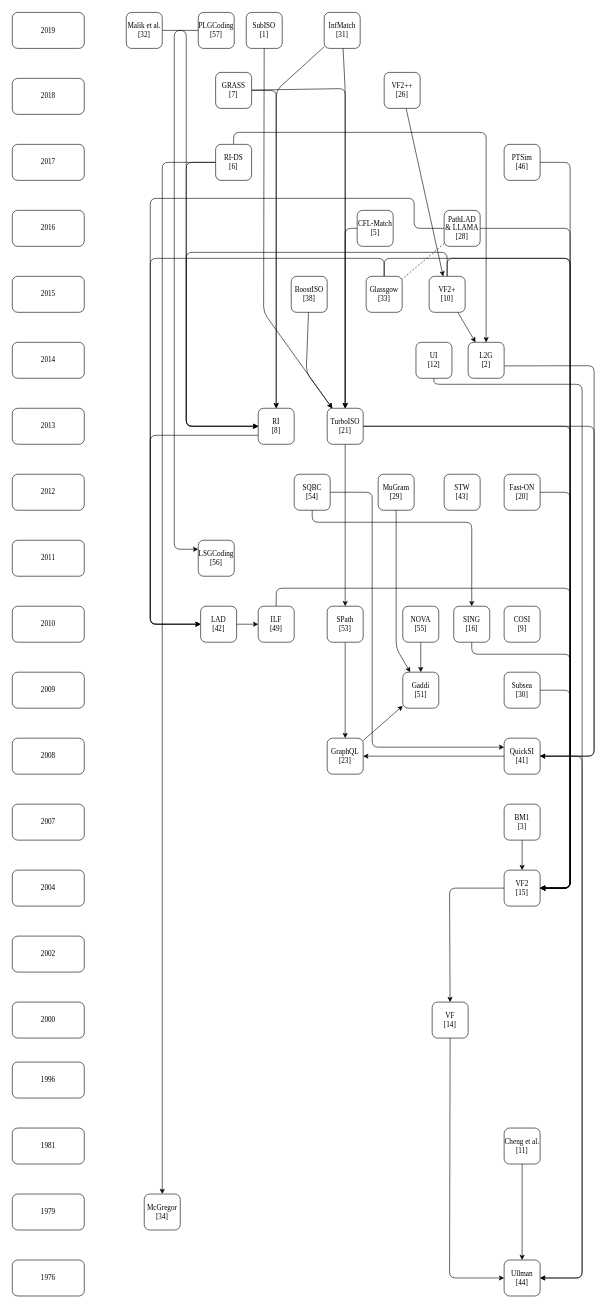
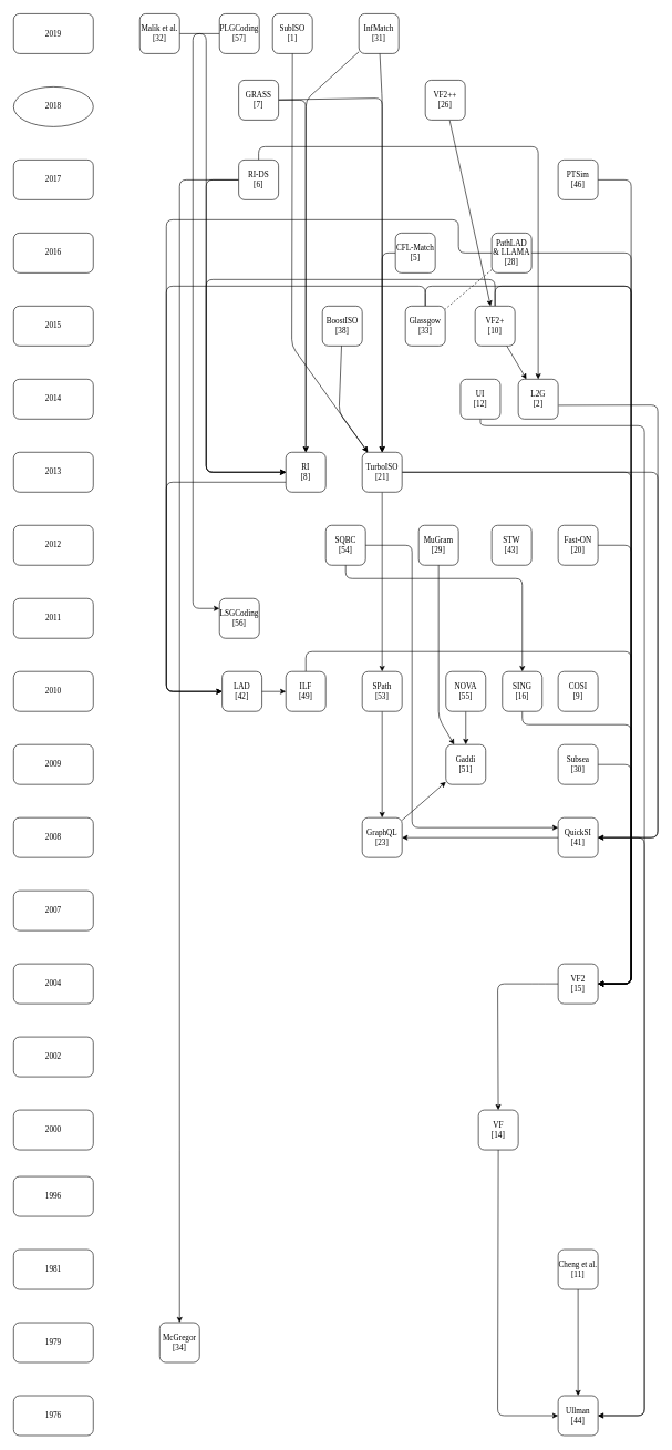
- <mxCell id="107" value="2018" style="rounded=1;whiteSpace=wrap;html=1;fontFamily=Verdana;" parent="1" vertex="1"><mxGeometry x="20" y="130" width="120" height="60" as="geometry" /></mxCell>
+ <mxCell id="107" value="2018" style="ellipse;whiteSpace=wrap;html=1;fontFamily=Verdana;" parent="1" vertex="1"><mxGeometry x="20" y="130" width="120" height="60" as="geometry" /></mxCell>
- <mxCell id="84" value="BM1&lt;br&gt;[3]" style="rounded=1;whiteSpace=wrap;html=1;fontFamily=Verdana;" parent="82" vertex="1"><mxGeometry x="820" width="60" height="60" as="geometry" /></mxCell>
- <mxCell id="32" value="" style="endArrow=classic;html=1;fontFamily=Verdana;" parent="1" source="84" target="87" edge="1"><mxGeometry width="50" height="50" relative="1" as="geometry"><mxPoint x="420" y="1260" as="sourcePoint" /><mxPoint x="470" y="1210" as="targetPoint" /></mxGeometry></mxCell>
